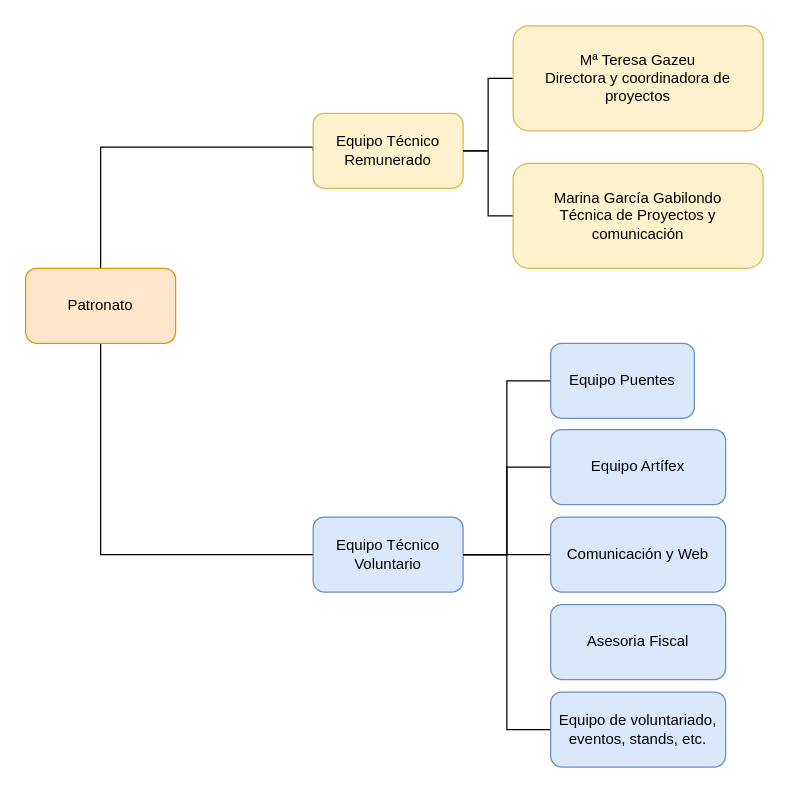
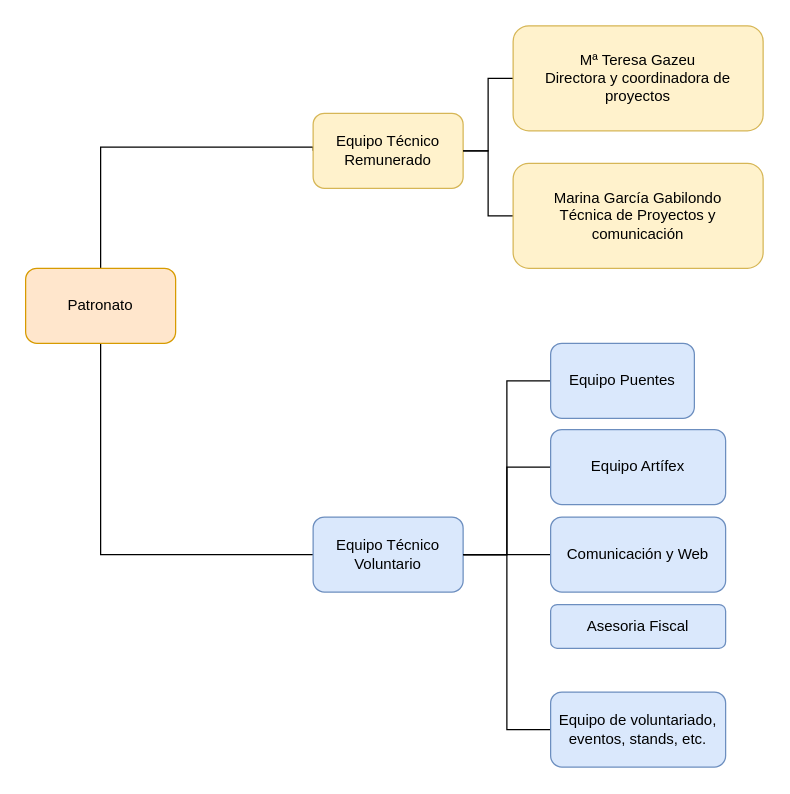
- <mxCell id="15" value="&lt;div&gt;Asesoria Fiscal&lt;br&gt;&lt;/div&gt;" style="rounded=1;whiteSpace=wrap;html=1;fillColor=#dae8fc;strokeColor=#6c8ebf;" vertex="1" parent="1"><mxGeometry x="440" y="483" width="140" height="60" as="geometry" /></mxCell>
+ <mxCell id="15" value="&lt;div&gt;Asesoria Fiscal&lt;br&gt;&lt;/div&gt;" style="rounded=1;whiteSpace=wrap;html=1;fillColor=#dae8fc;strokeColor=#6c8ebf;" vertex="1" parent="1"><mxGeometry x="440" y="483" width="140" height="35" as="geometry" /></mxCell>
